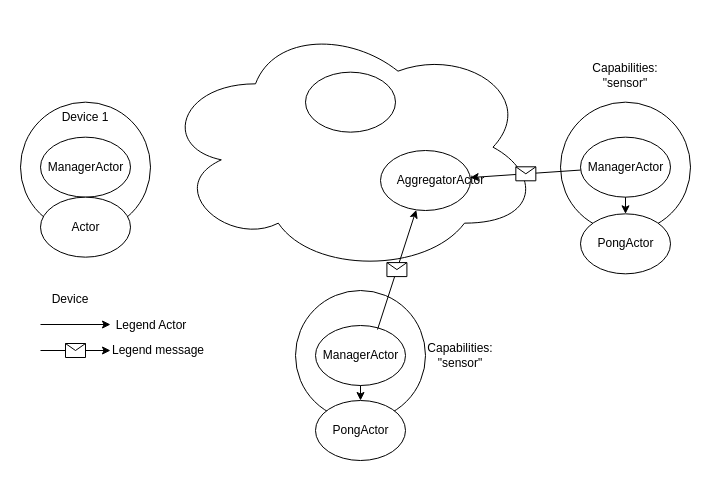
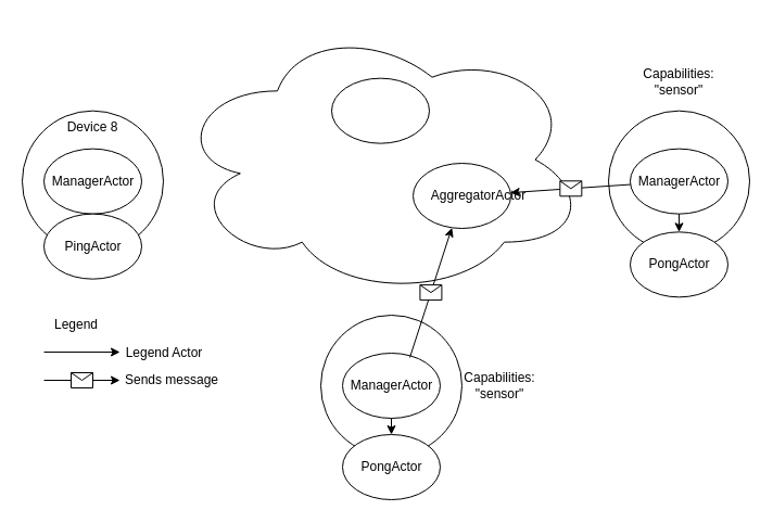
- <mxCell id="19" value="Device 1" style="text;html=1;strokeColor=none;fillColor=none;align=center;verticalAlign=middle;whiteSpace=wrap;rounded=0;" parent="1" vertex="1"><mxGeometry x="55" y="101.66" width="60" height="30" as="geometry" /></mxCell>
+ <mxCell id="19" value="Device 8" style="text;html=1;strokeColor=none;fillColor=none;align=center;verticalAlign=middle;whiteSpace=wrap;rounded=0;" parent="1" vertex="1"><mxGeometry x="55" y="101.66" width="60" height="30" as="geometry" /></mxCell>
- <mxCell id="23" value="Actor" style="text;html=1;strokeColor=none;fillColor=none;align=center;verticalAlign=middle;whiteSpace=wrap;rounded=0;" parent="22" vertex="1"><mxGeometry x="22.5" y="18.75" width="45" height="22.5" as="geometry" /></mxCell>
+ <mxCell id="23" value="PingActor" style="text;html=1;strokeColor=none;fillColor=none;align=center;verticalAlign=middle;whiteSpace=wrap;rounded=0;" parent="22" vertex="1"><mxGeometry x="22.5" y="18.75" width="45" height="22.5" as="geometry" /></mxCell>
- <mxCell id="42" value="Device" style="text;html=1;strokeColor=none;fillColor=none;align=center;verticalAlign=middle;whiteSpace=wrap;rounded=0;" vertex="1" parent="1"><mxGeometry x="40" y="284" width="60" height="30" as="geometry" /></mxCell>
+ <mxCell id="42" value="Legend" style="text;html=1;strokeColor=none;fillColor=none;align=center;verticalAlign=middle;whiteSpace=wrap;rounded=0;" vertex="1" parent="1"><mxGeometry x="40" y="284" width="60" height="30" as="geometry" /></mxCell>
- <mxCell id="47" value="Legend message" style="text;html=1;strokeColor=none;fillColor=none;align=center;verticalAlign=middle;whiteSpace=wrap;rounded=0;" vertex="1" parent="1"><mxGeometry x="103" y="335" width="110" height="30" as="geometry" /></mxCell>
+ <mxCell id="47" value="Sends message" style="text;html=1;strokeColor=none;fillColor=none;align=center;verticalAlign=middle;whiteSpace=wrap;rounded=0;" vertex="1" parent="1"><mxGeometry x="103" y="335" width="110" height="30" as="geometry" /></mxCell>
